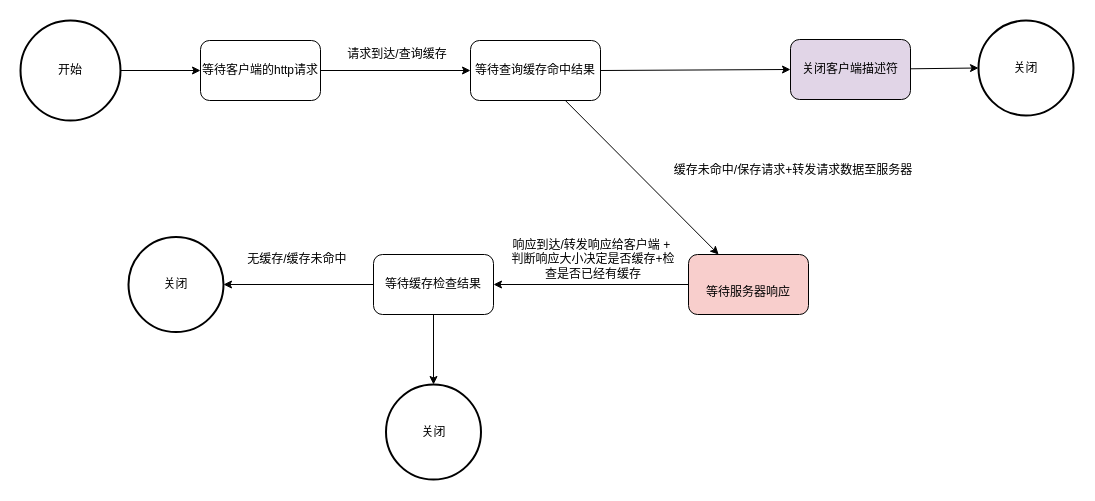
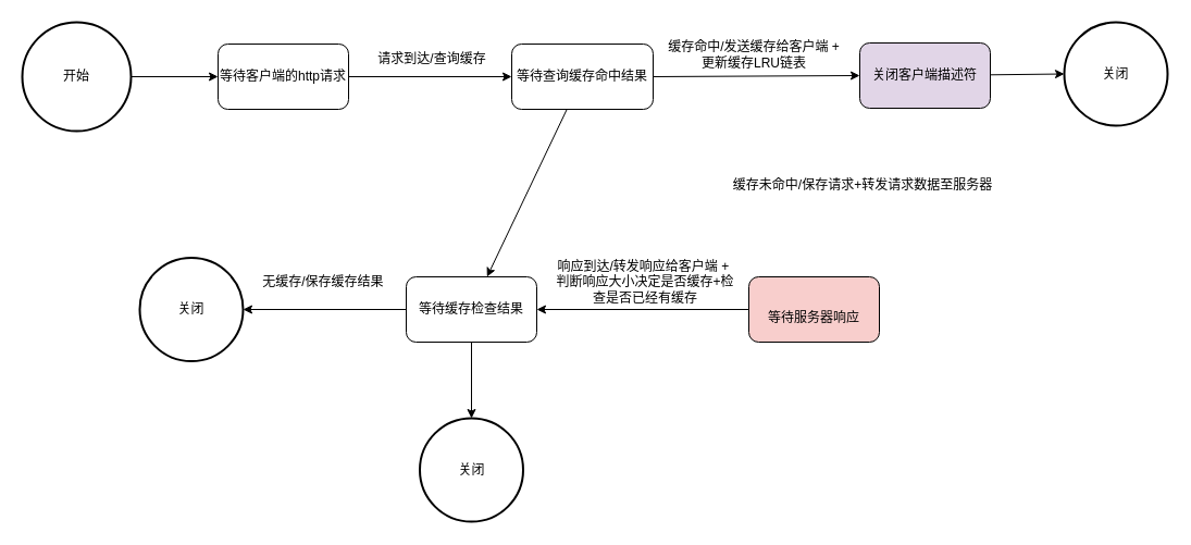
+ <mxCell id="12" value="缓存命中/发送缓存给客户端 + 更新缓存LRU链表" style="text;html=1;strokeColor=none;fillColor=none;align=center;verticalAlign=middle;whiteSpace=wrap;rounded=0;" parent="1" vertex="1"><mxGeometry x="608" y="35" width="170" height="30" as="geometry" /></mxCell>
- <mxCell id="8" style="edgeStyle=none;html=1;" parent="1" source="9" target="15" edge="1"><mxGeometry relative="1" as="geometry"><mxPoint x="608" y="195" as="targetPoint" /></mxGeometry></mxCell>
+ <mxCell id="8" style="edgeStyle=none;html=1;" parent="1" source="9" target="19" edge="1"><mxGeometry relative="1" as="geometry"><mxPoint x="608" y="195" as="targetPoint" /></mxGeometry></mxCell>
- <mxCell id="21" value="无缓存/缓存未命中&amp;nbsp;" style="text;html=1;strokeColor=none;fillColor=none;align=center;verticalAlign=middle;whiteSpace=wrap;rounded=0;" vertex="1" parent="1"><mxGeometry x="238" y="244" width="121" height="30" as="geometry" /></mxCell>
+ <mxCell id="21" value="无缓存/保存缓存结果&amp;nbsp;" style="text;html=1;strokeColor=none;fillColor=none;align=center;verticalAlign=middle;whiteSpace=wrap;rounded=0;" vertex="1" parent="1"><mxGeometry x="238" y="244" width="121" height="30" as="geometry" /></mxCell>
